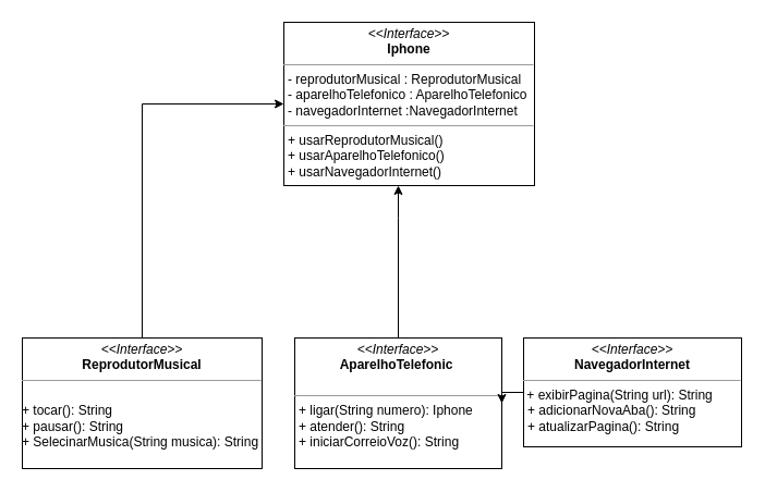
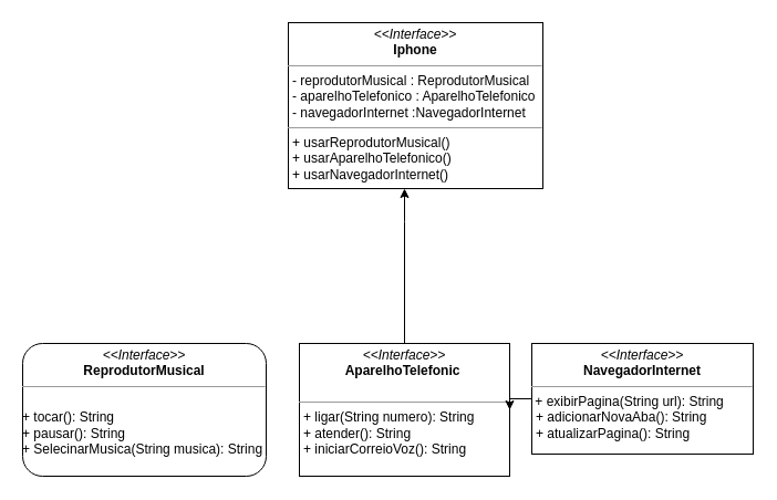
- <mxCell id="5" style="edgeStyle=orthogonalEdgeStyle;rounded=0;orthogonalLoop=1;jettySize=auto;html=1;exitX=0.5;exitY=0;exitDx=0;exitDy=0;" edge="1" parent="1" source="6" target="4"><mxGeometry relative="1" as="geometry"><Array as="points"><mxPoint x="130" y="95" /></Array></mxGeometry></mxCell>
- <mxCell id="3" value="&lt;p style=&quot;margin:0px;margin-top:4px;text-align:center;&quot;&gt;&lt;i&gt;&amp;lt;&amp;lt;Interface&amp;gt;&amp;gt;&lt;/i&gt;&lt;br&gt;&lt;b&gt;AparelhoTelefonic&lt;span style=&quot;white-space: pre;&quot;&gt;&#09;&lt;/span&gt;&lt;/b&gt;&lt;/p&gt;&lt;br&gt;&lt;hr size=&quot;1&quot;&gt;&lt;p style=&quot;margin:0px;margin-left:4px;&quot;&gt;+ ligar(String numero): Iphone&lt;br&gt;+ atender(): String&lt;br&gt;&lt;/p&gt;&lt;p style=&quot;margin:0px;margin-left:4px;&quot;&gt;+ iniciarCorreioVoz(): String&lt;/p&gt;" style="verticalAlign=top;align=left;overflow=fill;fontSize=12;fontFamily=Helvetica;html=1;rounded=0;shadow=0;comic=0;labelBackgroundColor=none;strokeWidth=1" parent="1" vertex="1"><mxGeometry x="270" y="310" width="190" height="120" as="geometry" /></mxCell>
+ <mxCell id="3" value="&lt;p style=&quot;margin:0px;margin-top:4px;text-align:center;&quot;&gt;&lt;i&gt;&amp;lt;&amp;lt;Interface&amp;gt;&amp;gt;&lt;/i&gt;&lt;br&gt;&lt;b&gt;AparelhoTelefonic&lt;span style=&quot;white-space: pre;&quot;&gt;&#09;&lt;/span&gt;&lt;/b&gt;&lt;/p&gt;&lt;br&gt;&lt;hr size=&quot;1&quot;&gt;&lt;p style=&quot;margin:0px;margin-left:4px;&quot;&gt;+ ligar(String numero): String&lt;br&gt;+ atender(): String&lt;br&gt;&lt;/p&gt;&lt;p style=&quot;margin:0px;margin-left:4px;&quot;&gt;+ iniciarCorreioVoz(): String&lt;/p&gt;" style="verticalAlign=top;align=left;overflow=fill;fontSize=12;fontFamily=Helvetica;html=1;rounded=0;shadow=0;comic=0;labelBackgroundColor=none;strokeWidth=1" parent="1" vertex="1"><mxGeometry x="270" y="310" width="190" height="120" as="geometry" /></mxCell>
- <mxCell id="6" value="&lt;p style=&quot;margin:0px;margin-top:4px;text-align:center;&quot;&gt;&lt;i&gt;&amp;lt;&amp;lt;Interface&amp;gt;&amp;gt;&lt;/i&gt;&lt;br&gt;&lt;b&gt;ReprodutorMusical&lt;/b&gt;&lt;/p&gt;&lt;hr size=&quot;1&quot;&gt;&lt;p style=&quot;margin:0px;margin-left:4px;&quot;&gt;&lt;/p&gt;&lt;p style=&quot;margin:0px;margin-left:4px;&quot;&gt;&lt;br&gt;&lt;/p&gt;+ tocar(): String&lt;br&gt;+ pausar(): String&lt;div&gt;+ SelecinarMusica(String musica): String&lt;br&gt;&lt;div&gt;&lt;br&gt;&lt;div&gt;&lt;br&gt;&lt;div&gt;&lt;br&gt;&lt;div&gt;&lt;br&gt;&lt;/div&gt;&lt;/div&gt;&lt;/div&gt;&lt;/div&gt;&lt;/div&gt;" style="verticalAlign=top;align=left;overflow=fill;fontSize=12;fontFamily=Helvetica;html=1;rounded=0;shadow=0;comic=0;labelBackgroundColor=none;strokeWidth=1" parent="1" vertex="1"><mxGeometry y="310" width="220" height="120" as="geometry" x="20" /></mxCell>
+ <mxCell id="6" value="&lt;p style=&quot;margin:0px;margin-top:4px;text-align:center;&quot;&gt;&lt;i&gt;&amp;lt;&amp;lt;Interface&amp;gt;&amp;gt;&lt;/i&gt;&lt;br&gt;&lt;b&gt;ReprodutorMusical&lt;/b&gt;&lt;/p&gt;&lt;hr size=&quot;1&quot;&gt;&lt;p style=&quot;margin:0px;margin-left:4px;&quot;&gt;&lt;/p&gt;&lt;p style=&quot;margin:0px;margin-left:4px;&quot;&gt;&lt;br&gt;&lt;/p&gt;+ tocar(): String&lt;br&gt;+ pausar(): String&lt;div&gt;+ SelecinarMusica(String musica): String&lt;br&gt;&lt;div&gt;&lt;br&gt;&lt;div&gt;&lt;br&gt;&lt;div&gt;&lt;br&gt;&lt;div&gt;&lt;br&gt;&lt;/div&gt;&lt;/div&gt;&lt;/div&gt;&lt;/div&gt;&lt;/div&gt;" style="verticalAlign=top;align=left;overflow=fill;fontSize=12;fontFamily=Helvetica;html=1;shadow=0;comic=0;labelBackgroundColor=none;strokeWidth=1;rounded=1;" parent="1" vertex="1"><mxGeometry y="310" width="220" height="120" as="geometry" x="20" /></mxCell>
